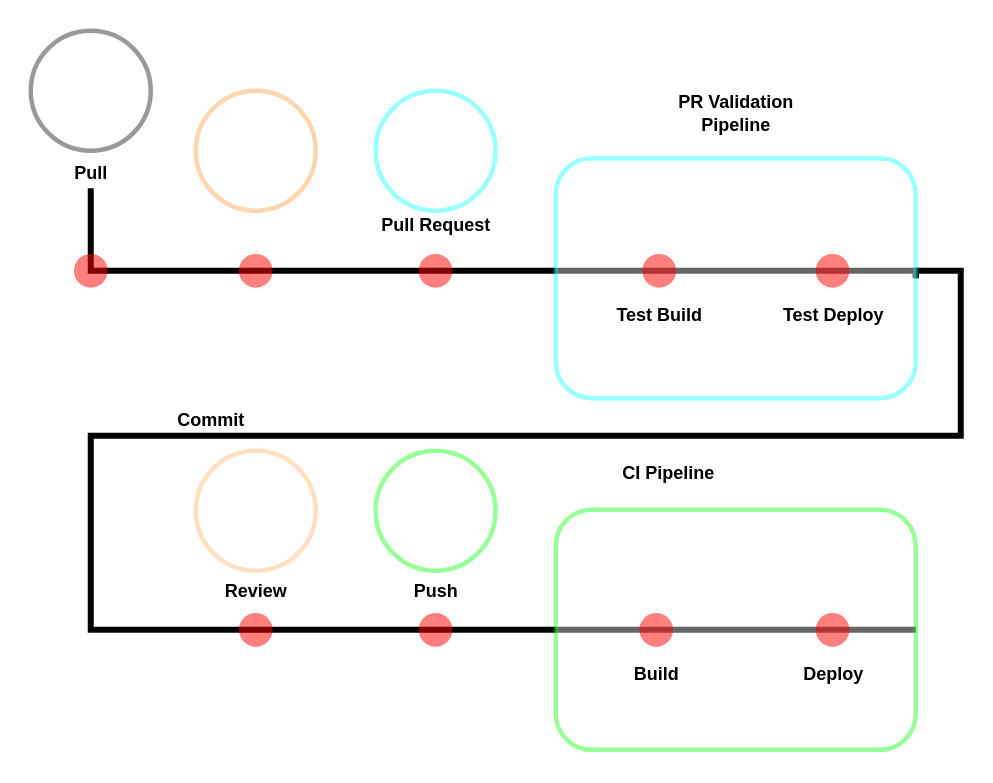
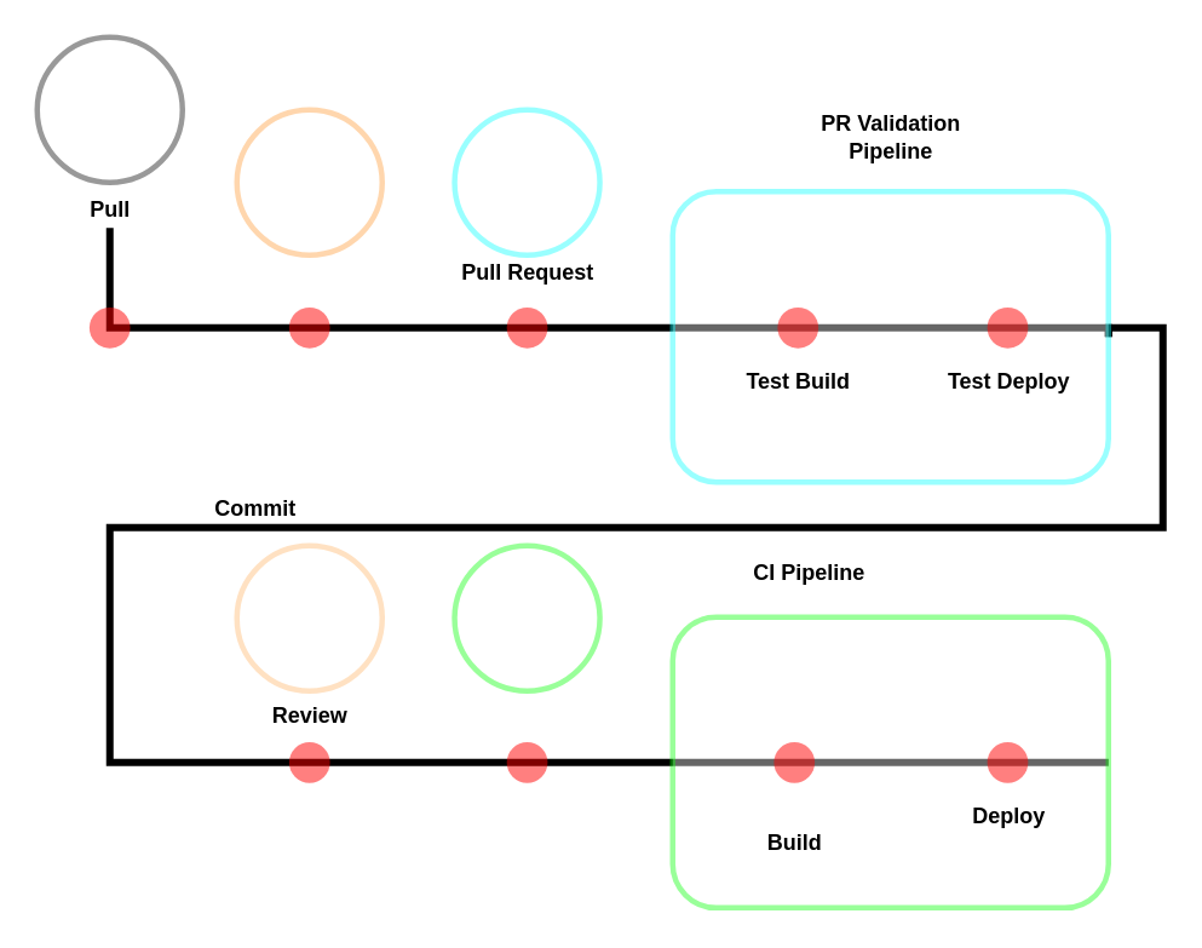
- <mxCell id="9" value="Push" style="text;html=1;align=center;verticalAlign=middle;resizable=0;points=[];autosize=1;strokeColor=none;fillColor=none;fontStyle=1" vertex="1" parent="1"><mxGeometry x="269.87" y="383.66" width="40" height="20" as="geometry" /></mxCell>
- <mxCell id="29" value="Build" style="text;html=1;align=center;verticalAlign=middle;resizable=0;points=[];autosize=1;strokeColor=none;fillColor=none;fontStyle=1" vertex="1" parent="1"><mxGeometry x="412" y="439.41" width="50" height="20" as="geometry" /></mxCell>
+ <mxCell id="29" value="Build" style="text;html=1;align=center;verticalAlign=middle;resizable=0;points=[];autosize=1;strokeColor=none;fillColor=none;fontStyle=1" vertex="1" parent="1"><mxGeometry x="412" y="454.41" width="50" height="20" as="geometry" /></mxCell>
